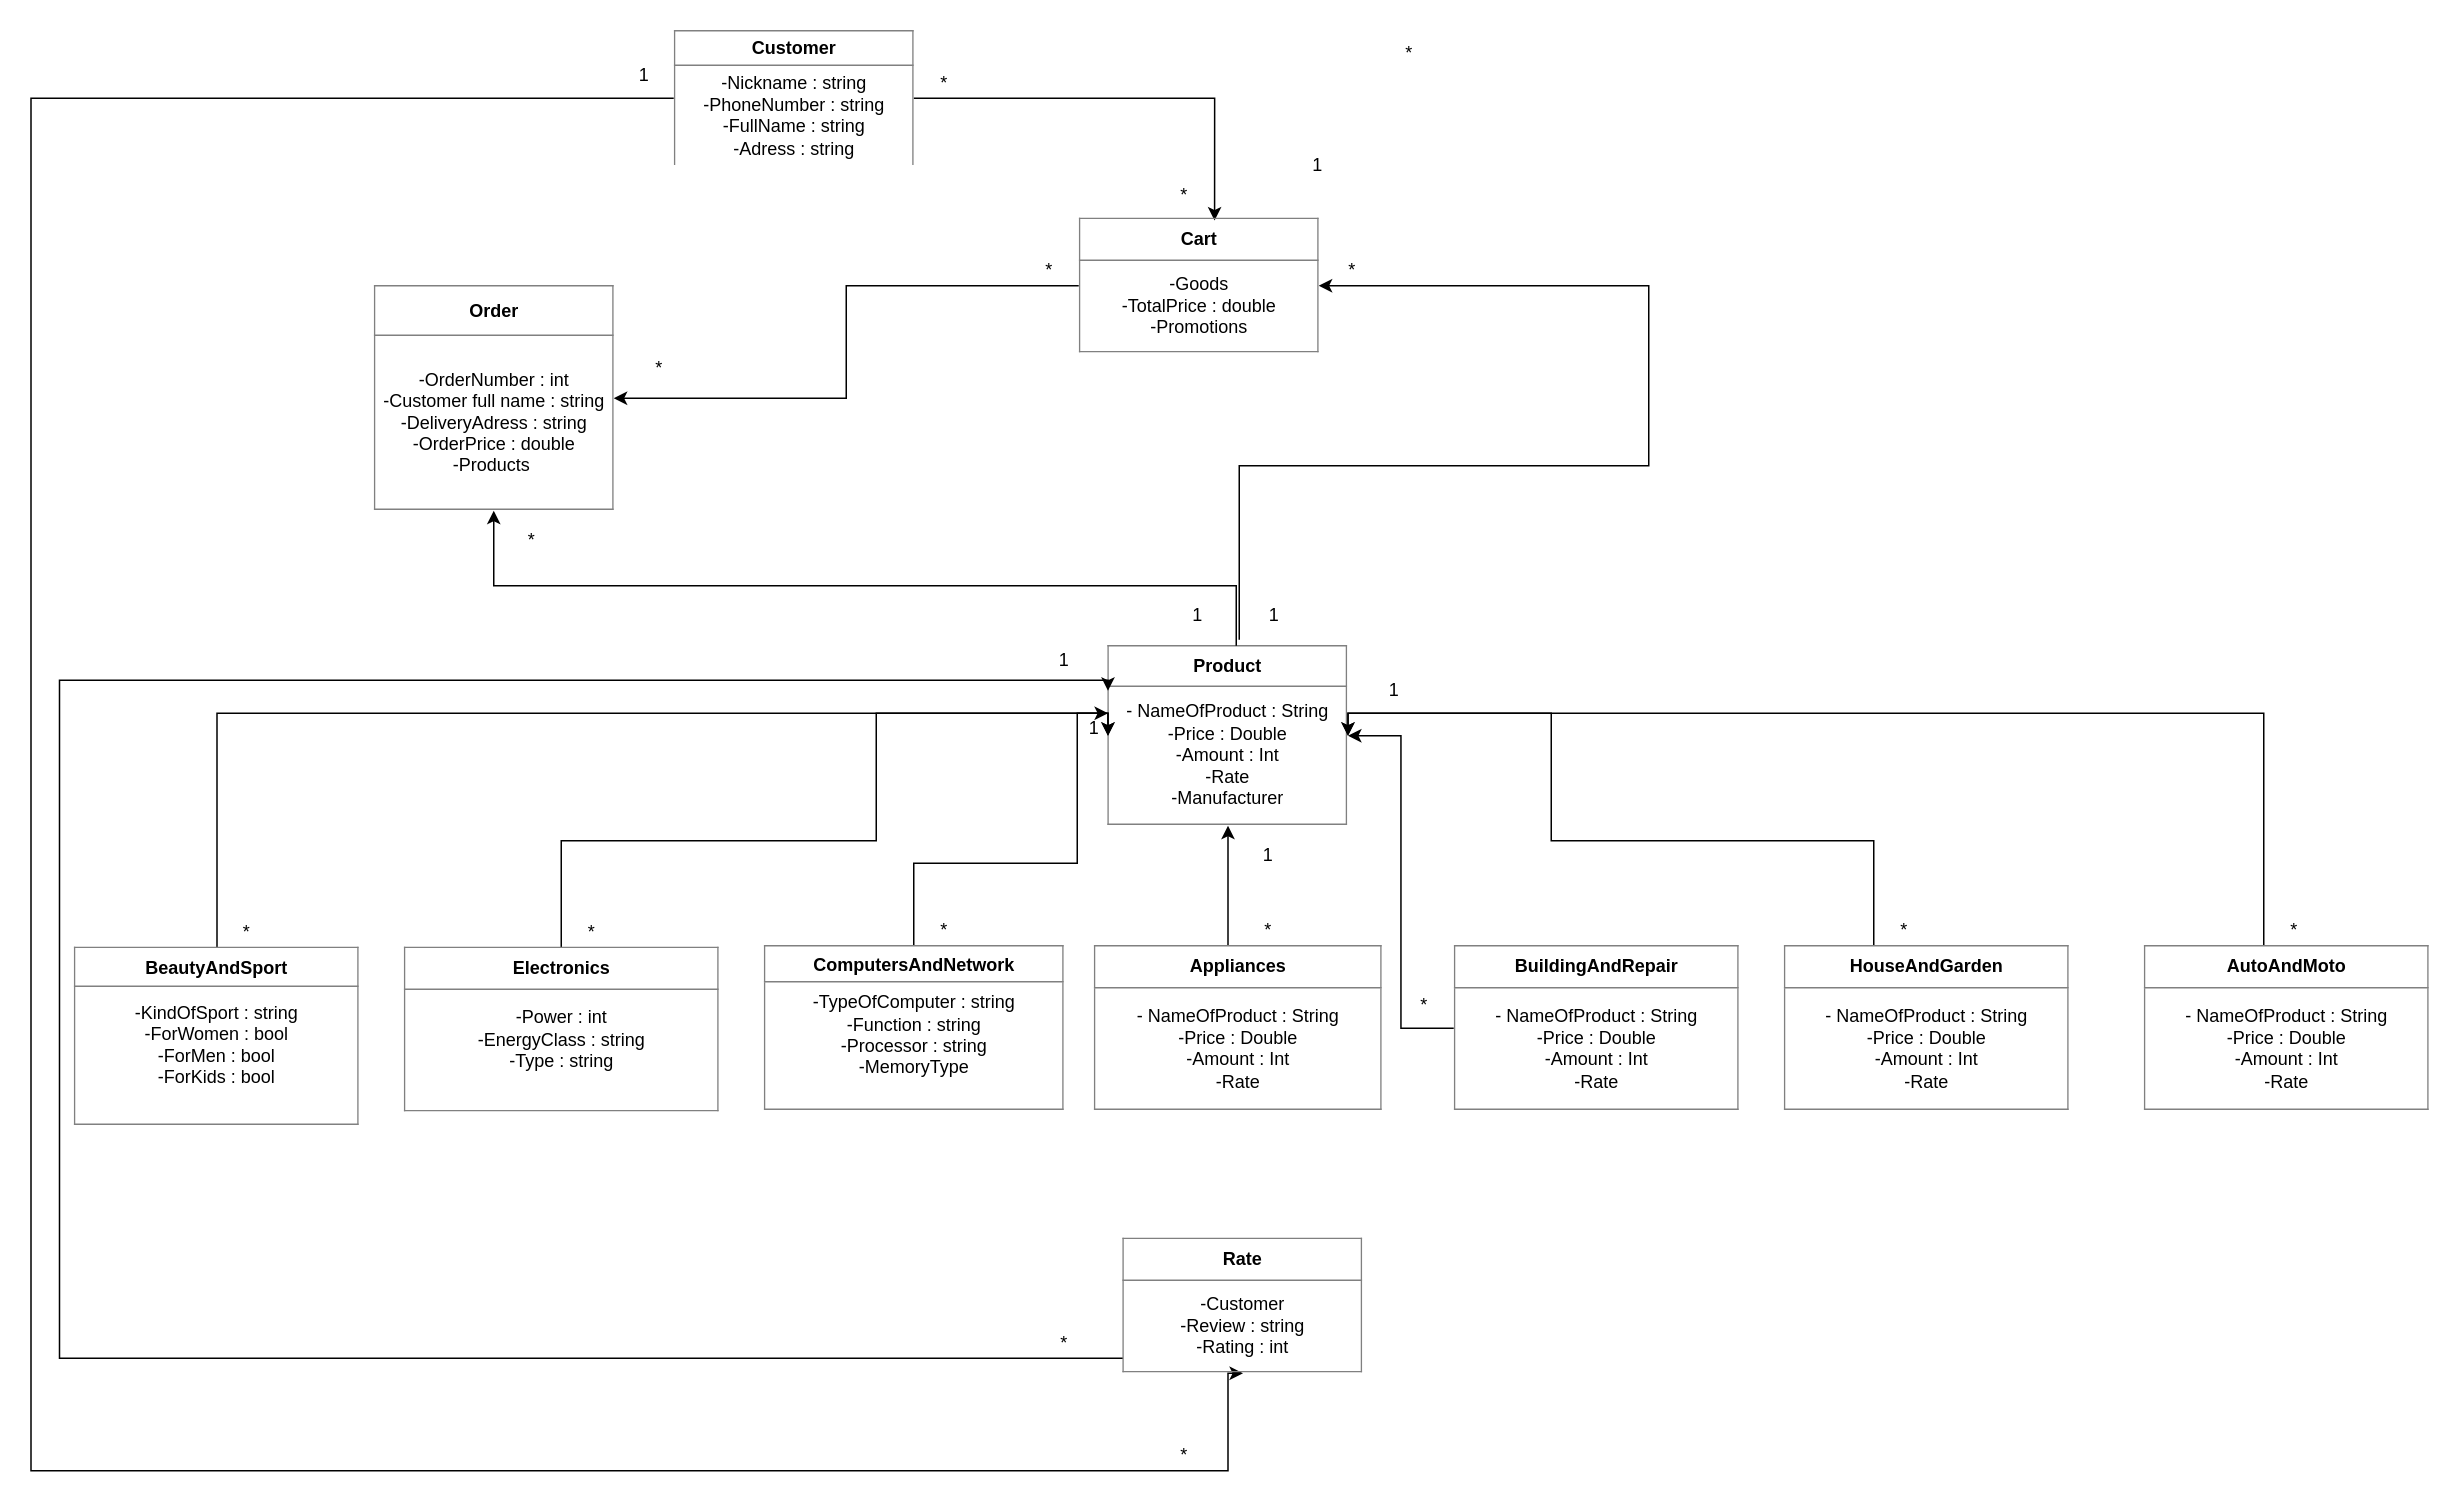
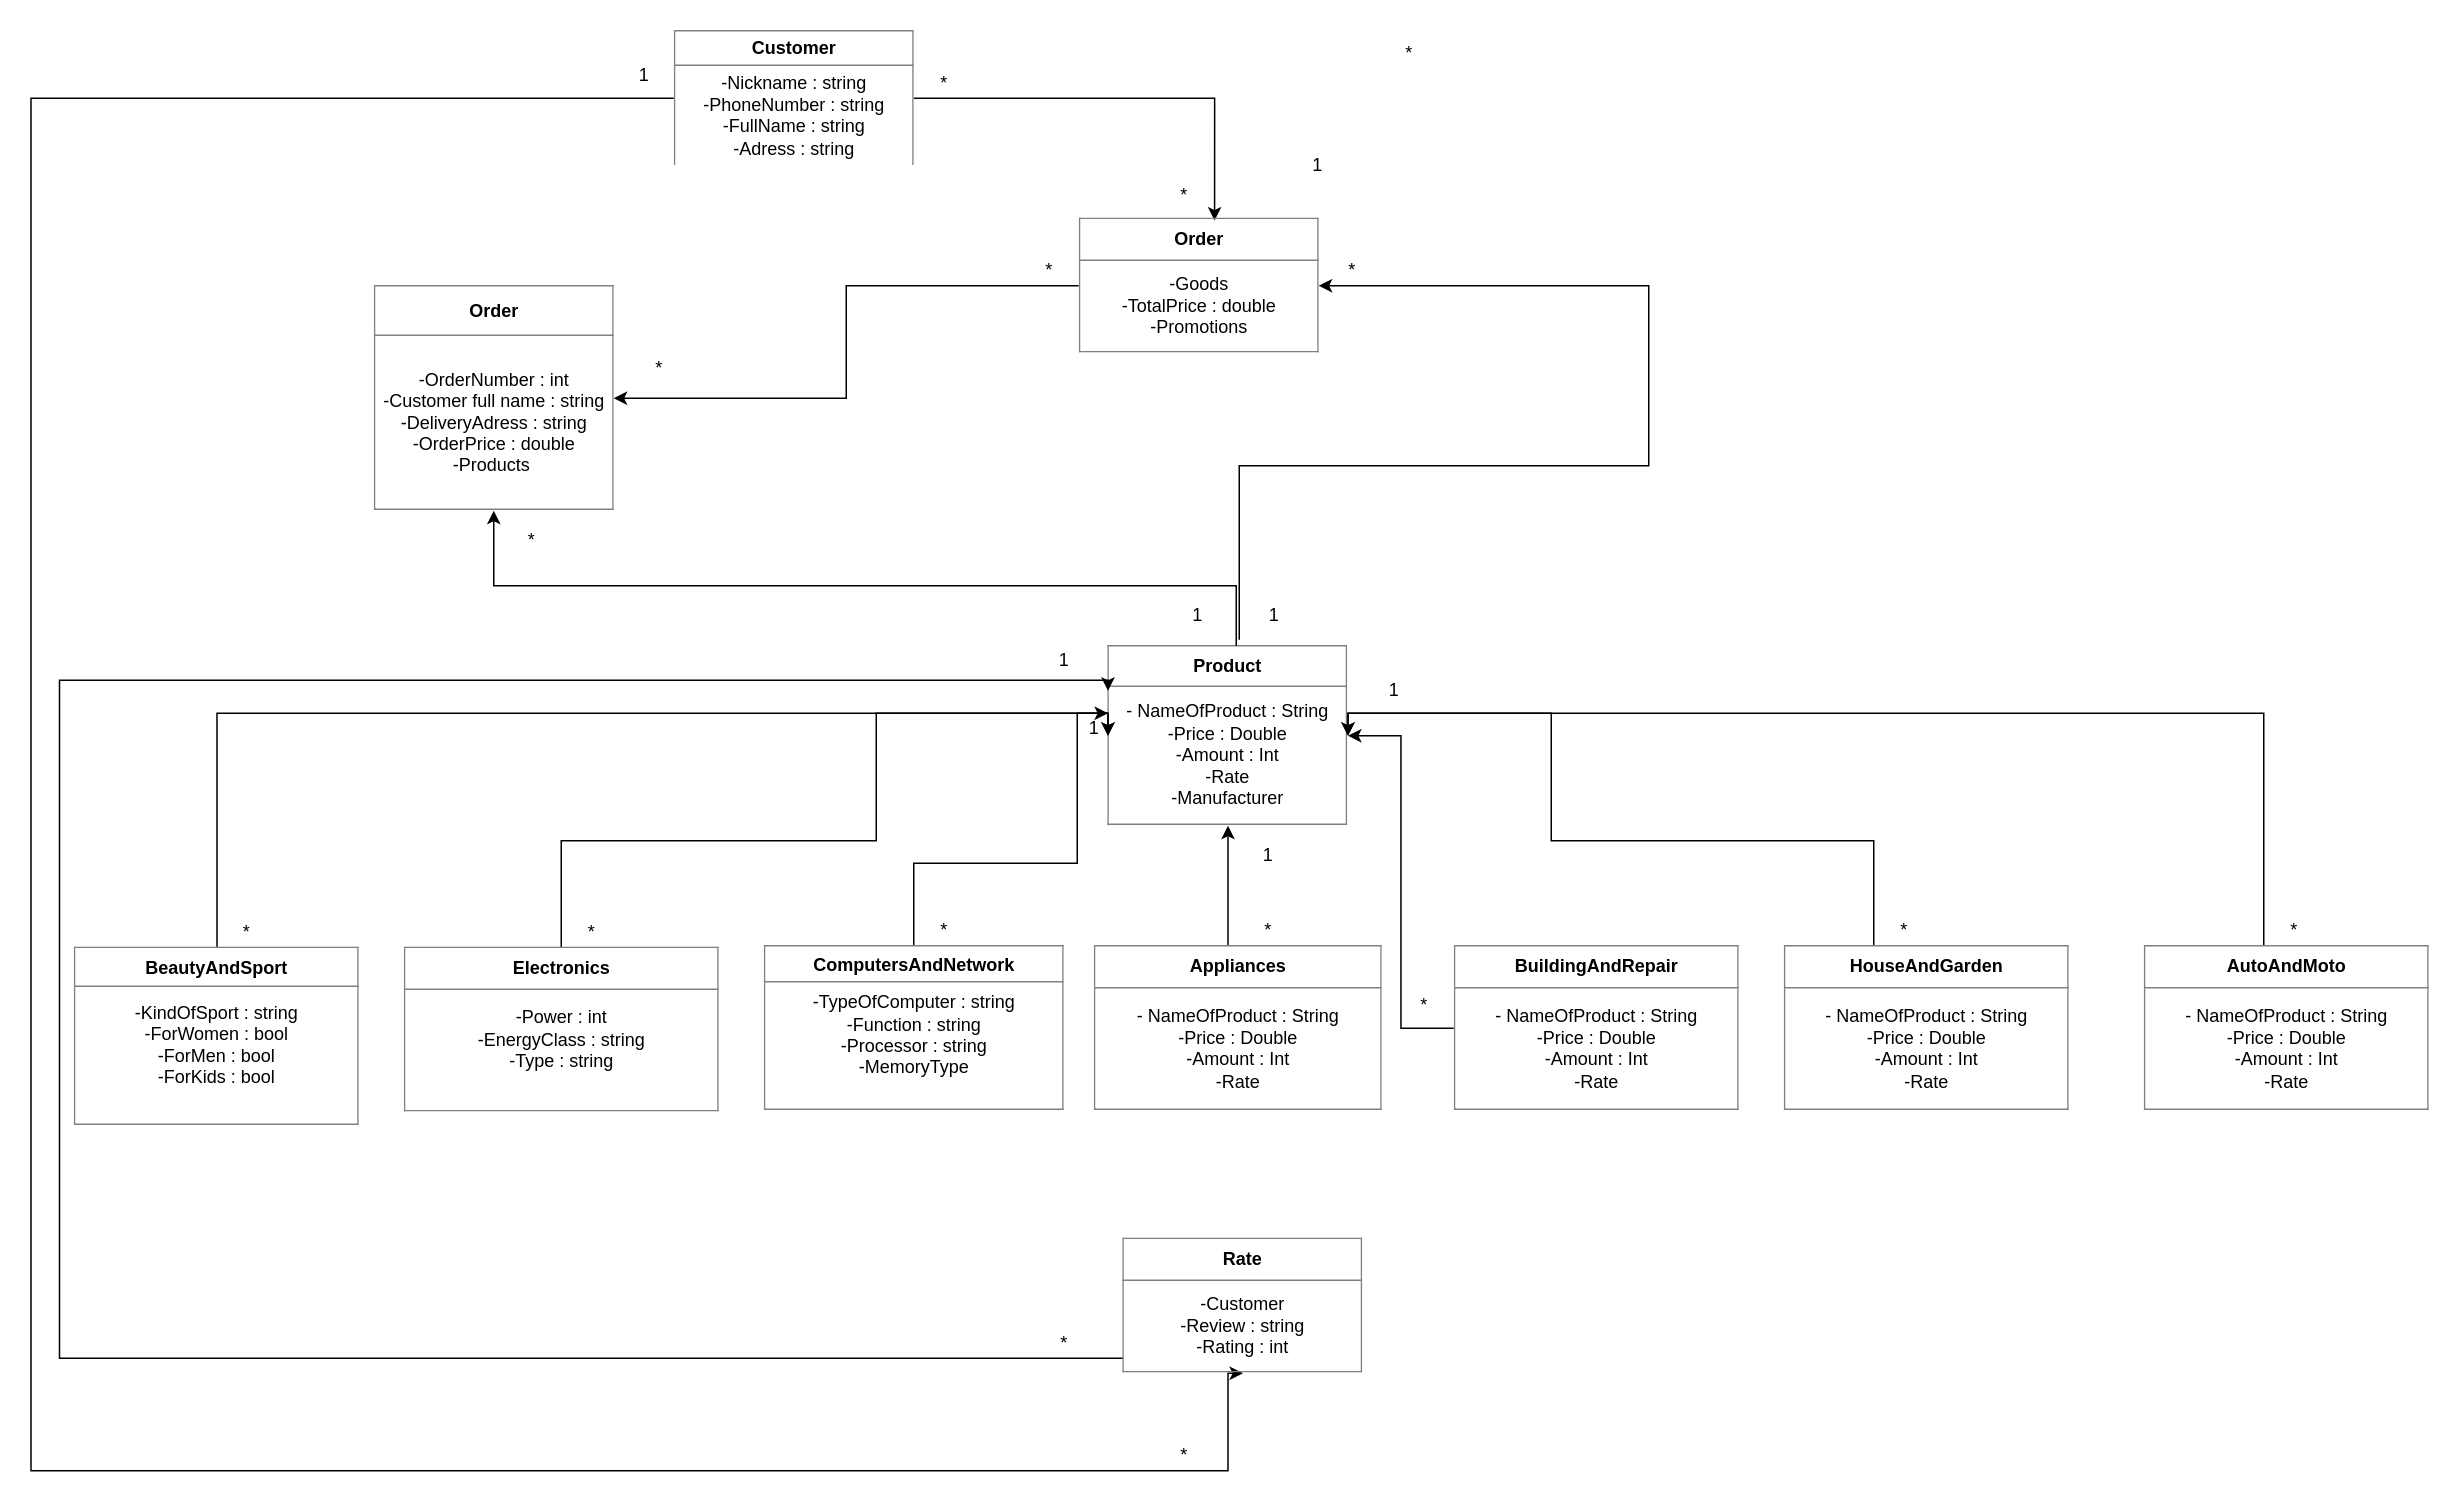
- <mxCell id="22" value="&lt;table border=&quot;1&quot; width=&quot;100%&quot; cellpadding=&quot;4&quot; style=&quot;width: 100% ; height: 100% ; border-collapse: collapse&quot;&gt;&lt;tbody&gt;&lt;tr&gt;&lt;th align=&quot;center&quot;&gt;Cart&lt;/th&gt;&lt;/tr&gt;&lt;tr&gt;&lt;td align=&quot;center&quot;&gt;-Goods&lt;br&gt;-TotalPrice : double&lt;br&gt;-Promotions&lt;/td&gt;&lt;/tr&gt;&lt;/tbody&gt;&lt;/table&gt;" style="text;html=1;strokeColor=none;fillColor=none;overflow=fill;" parent="1" vertex="1"><mxGeometry x="718.5" y="145" width="160" height="90" as="geometry" /></mxCell>
+ <mxCell id="22" value="&lt;table border=&quot;1&quot; width=&quot;100%&quot; cellpadding=&quot;4&quot; style=&quot;width: 100% ; height: 100% ; border-collapse: collapse&quot;&gt;&lt;tbody&gt;&lt;tr&gt;&lt;th align=&quot;center&quot;&gt;Order&lt;/th&gt;&lt;/tr&gt;&lt;tr&gt;&lt;td align=&quot;center&quot;&gt;-Goods&lt;br&gt;-TotalPrice : double&lt;br&gt;-Promotions&lt;/td&gt;&lt;/tr&gt;&lt;/tbody&gt;&lt;/table&gt;" style="text;html=1;strokeColor=none;fillColor=none;overflow=fill;" parent="1" vertex="1"><mxGeometry x="718.5" y="145" width="160" height="90" as="geometry" /></mxCell>
